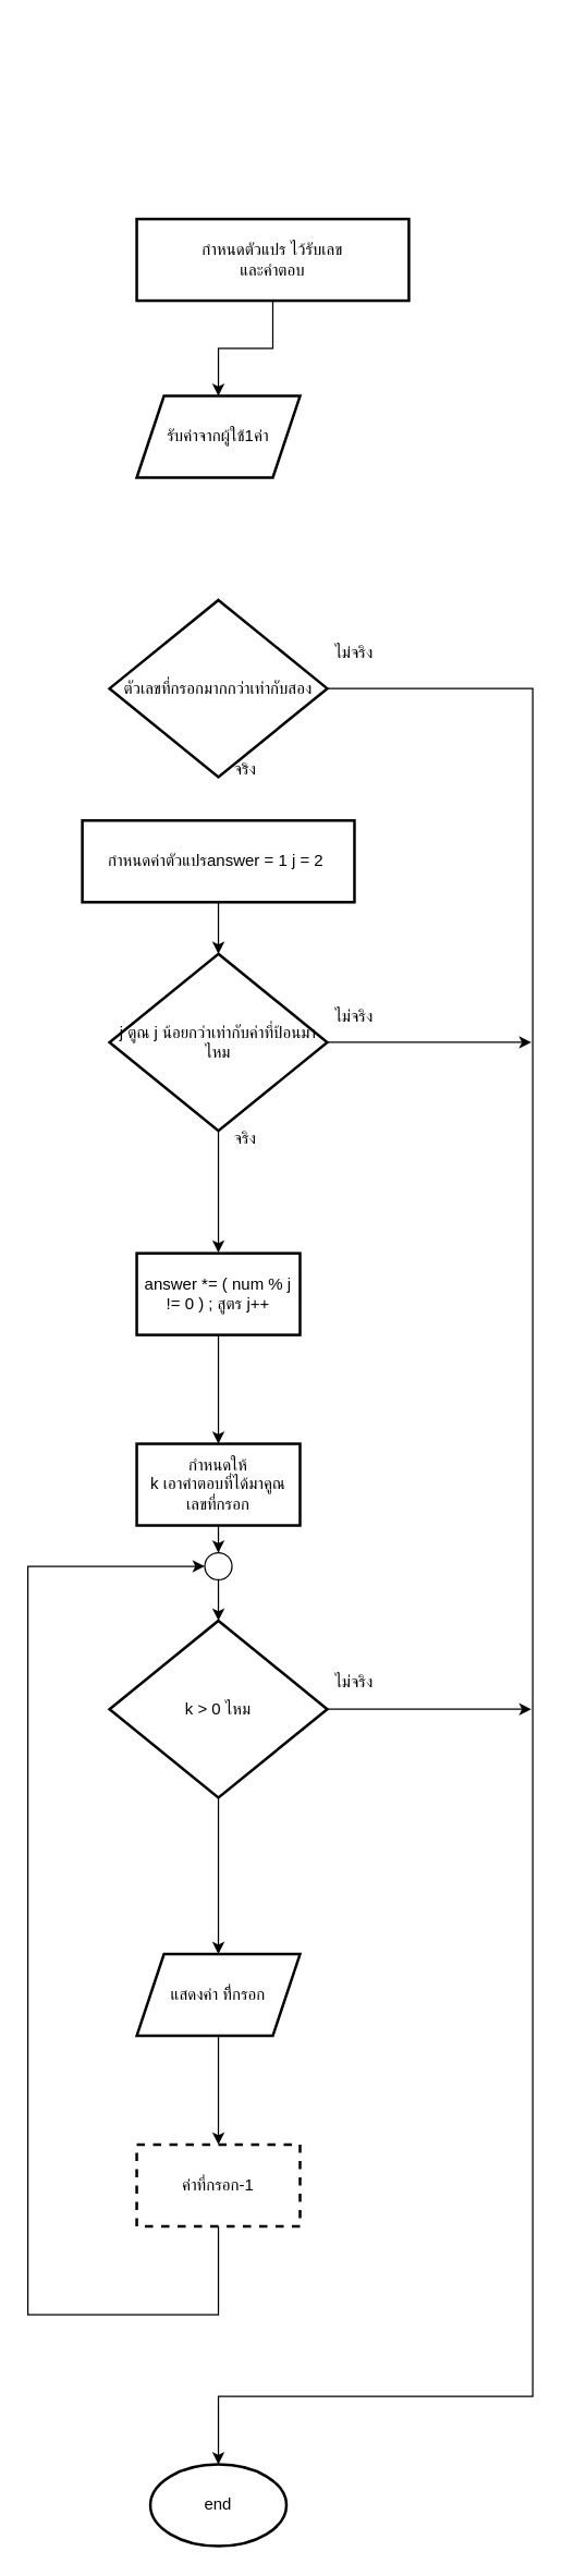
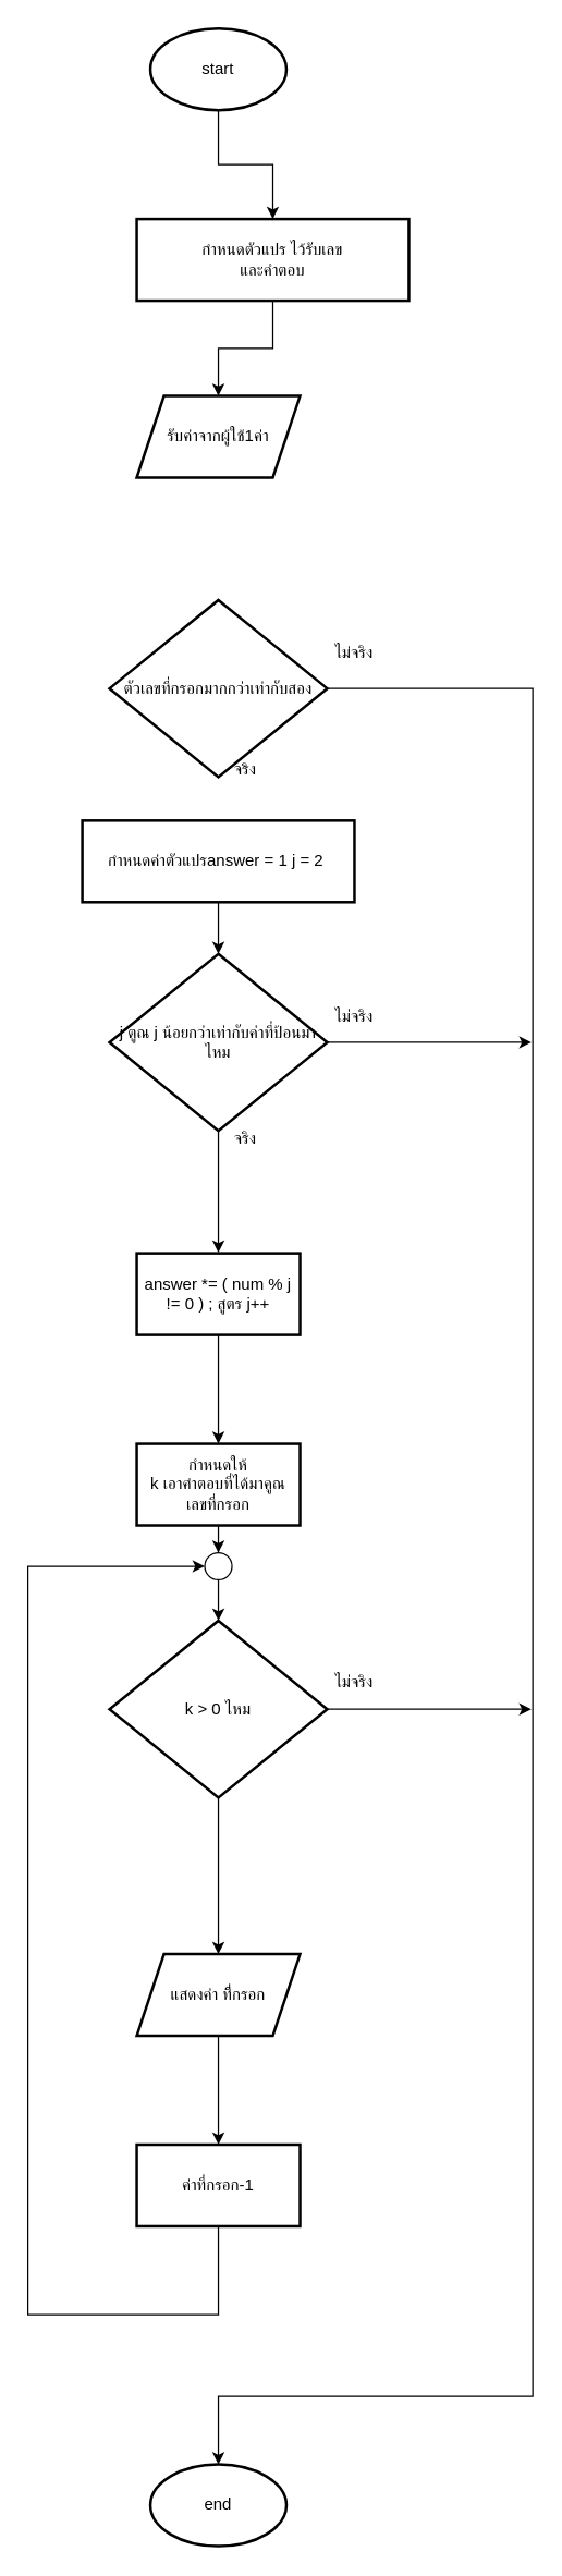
+ <mxCell id="3" value="start" style="strokeWidth=2;html=1;shape=mxgraph.flowchart.start_1;whiteSpace=wrap;" vertex="1" parent="1"><mxGeometry x="110" y="20" width="100" height="60" as="geometry" /></mxCell>
+ <mxCell id="2" value="" style="edgeStyle=orthogonalEdgeStyle;rounded=0;orthogonalLoop=1;jettySize=auto;html=1;" edge="1" parent="1" source="3" target="5"><mxGeometry relative="1" as="geometry" /></mxCell>
- <mxCell id="29" value="ค่าที่กรอก-1" style="whiteSpace=wrap;html=1;strokeWidth=2;dashed=1;" vertex="1" parent="1"><mxGeometry x="100" y="1575" width="120" height="60" as="geometry" /></mxCell>
+ <mxCell id="29" value="ค่าที่กรอก-1" style="whiteSpace=wrap;html=1;strokeWidth=2;" vertex="1" parent="1"><mxGeometry x="100" y="1575" width="120" height="60" as="geometry" /></mxCell>
